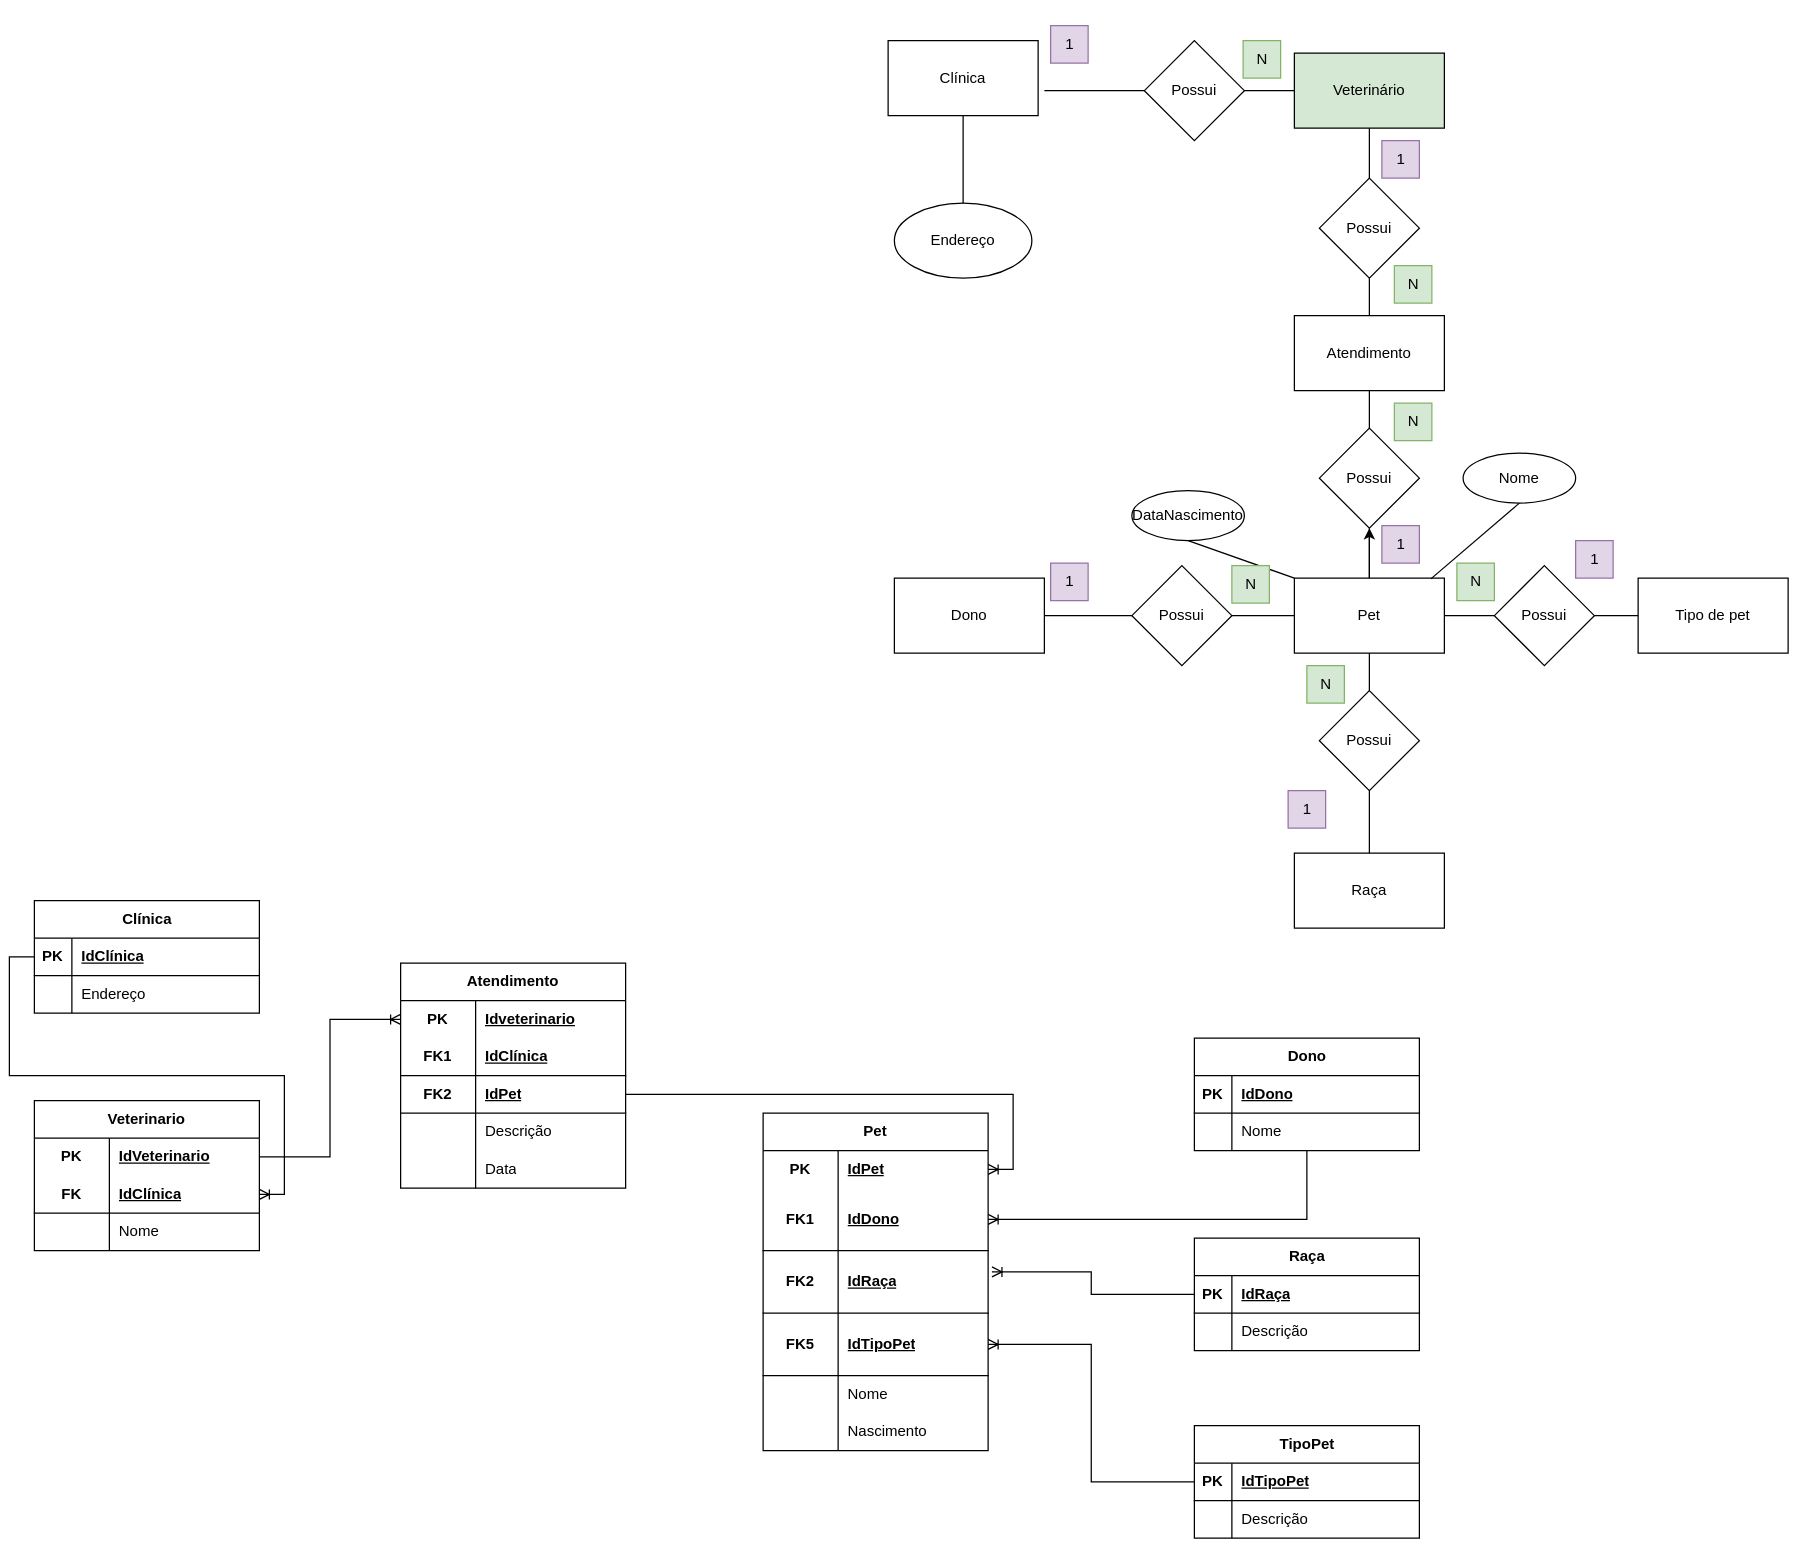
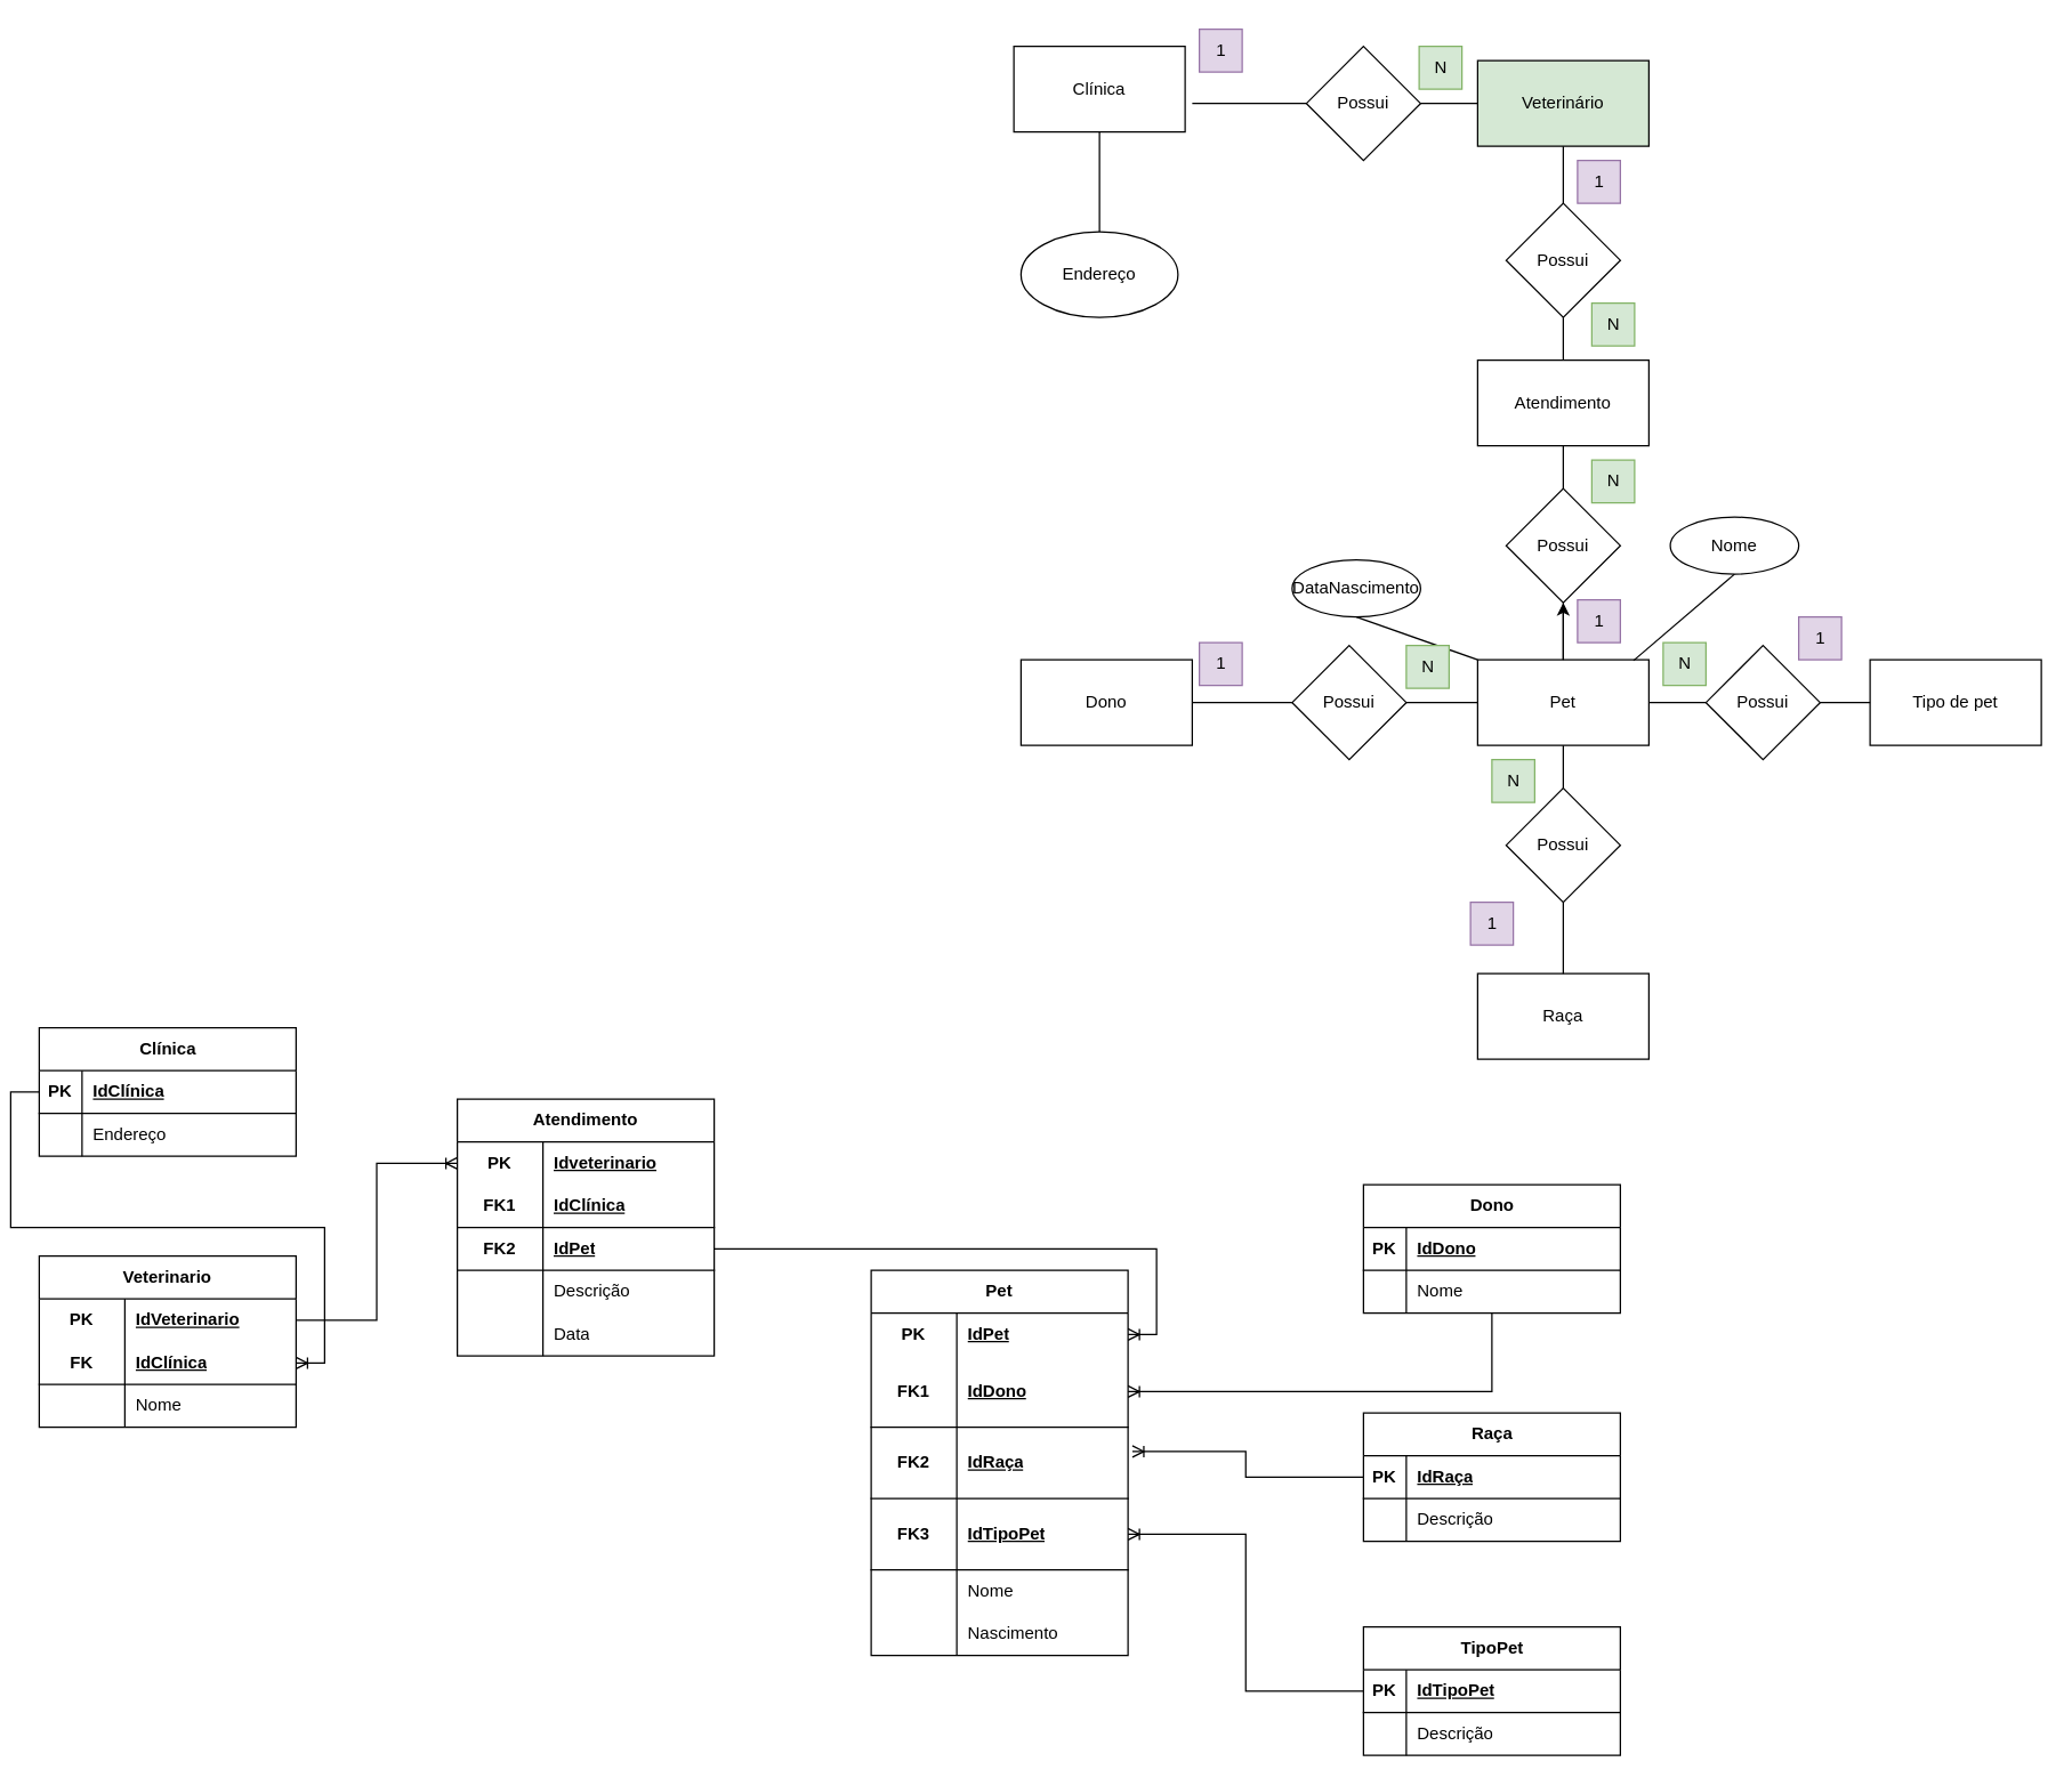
- <mxCell id="74" value="FK5" style="shape=partialRectangle;connectable=0;fillColor=none;top=0;left=0;bottom=0;right=0;fontStyle=1;overflow=hidden;html=1;whiteSpace=wrap;" vertex="1" parent="73"><mxGeometry width="60" height="50" as="geometry"><mxRectangle width="60" height="50" as="alternateBounds" /></mxGeometry></mxCell>
+ <mxCell id="74" value="FK3" style="shape=partialRectangle;connectable=0;fillColor=none;top=0;left=0;bottom=0;right=0;fontStyle=1;overflow=hidden;html=1;whiteSpace=wrap;" vertex="1" parent="73"><mxGeometry width="60" height="50" as="geometry"><mxRectangle width="60" height="50" as="alternateBounds" /></mxGeometry></mxCell>
